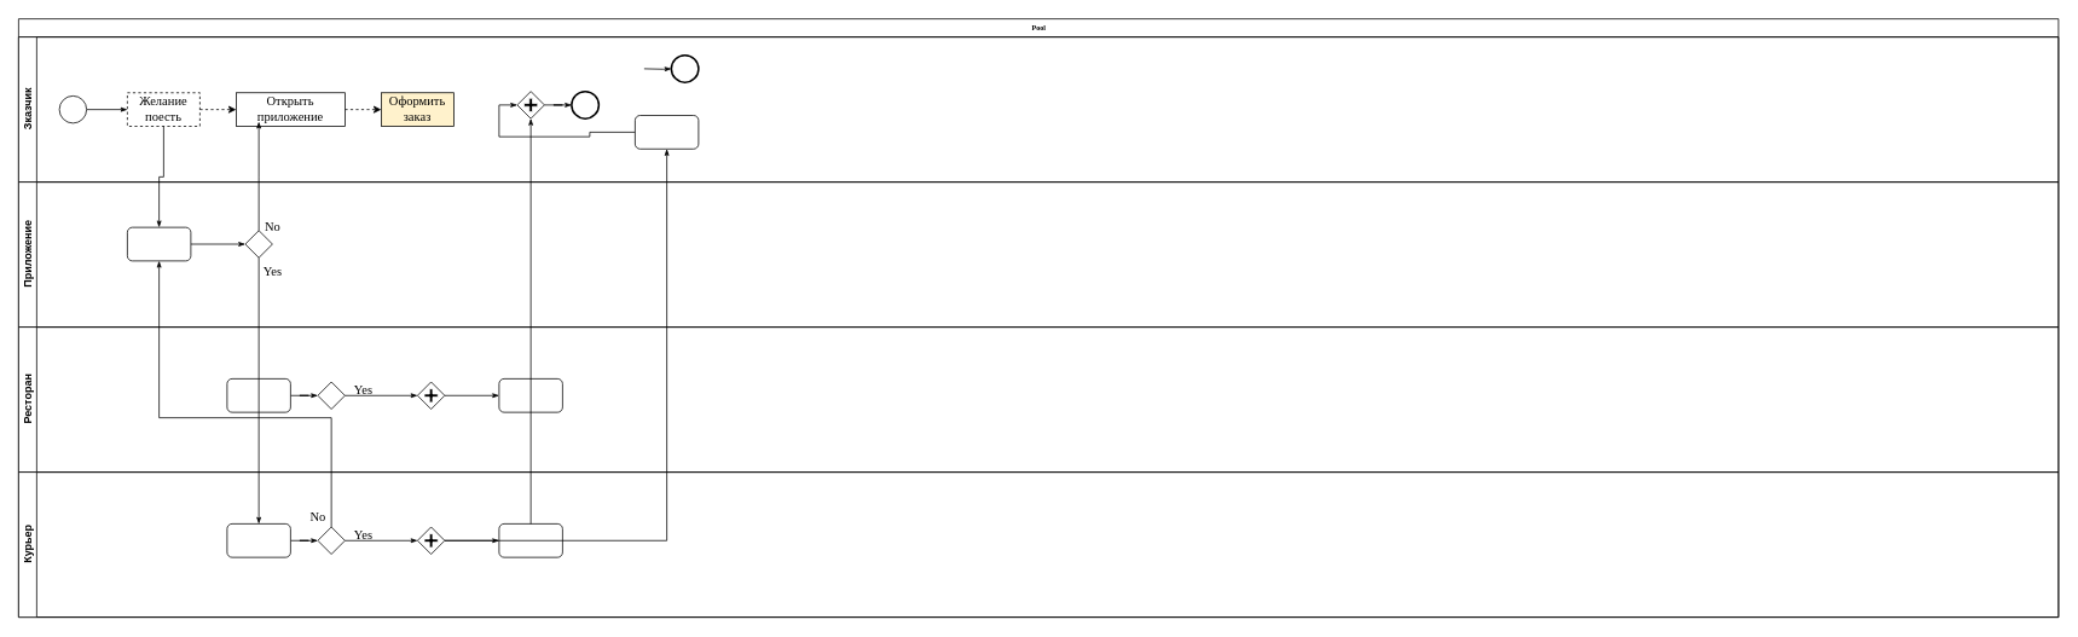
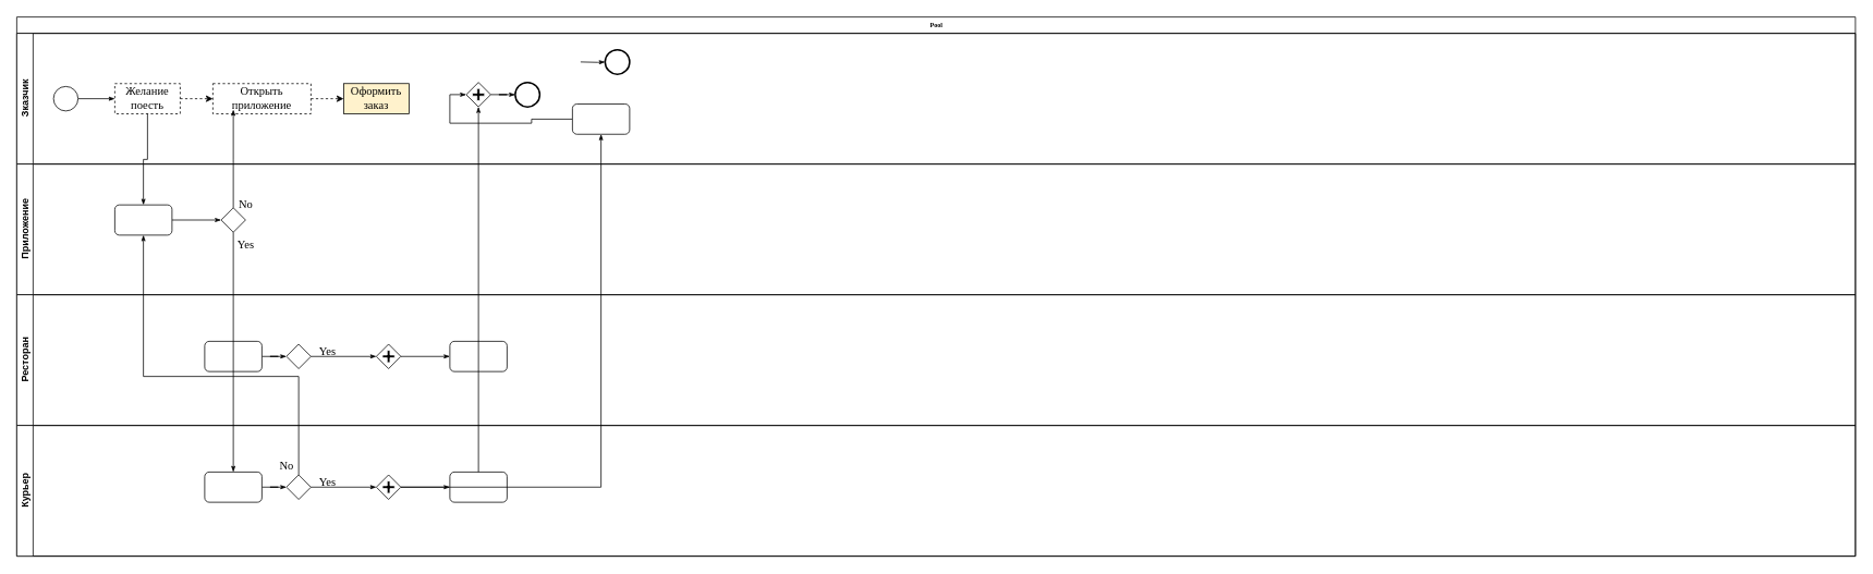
- <mxCell id="9" value="&lt;div&gt;Открыть приложение&lt;/div&gt;" style="rounded=0;whiteSpace=wrap;html=1;shadow=0;labelBackgroundColor=none;strokeColor=#000000;strokeWidth=1;fillColor=#ffffff;fontFamily=Verdana;fontSize=14;fontColor=#000000;align=center;glass=0;" vertex="1" parent="3"><mxGeometry x="240" y="61.5" width="120" height="37" as="geometry" /></mxCell>
+ <mxCell id="9" value="&lt;div&gt;Открыть приложение&lt;/div&gt;" style="rounded=0;whiteSpace=wrap;html=1;shadow=0;labelBackgroundColor=none;strokeColor=#000000;strokeWidth=1;fillColor=#ffffff;fontFamily=Verdana;fontSize=14;fontColor=#000000;align=center;glass=0;dashed=1;" vertex="1" parent="3"><mxGeometry x="240" y="61.5" width="120" height="37" as="geometry" /></mxCell>
